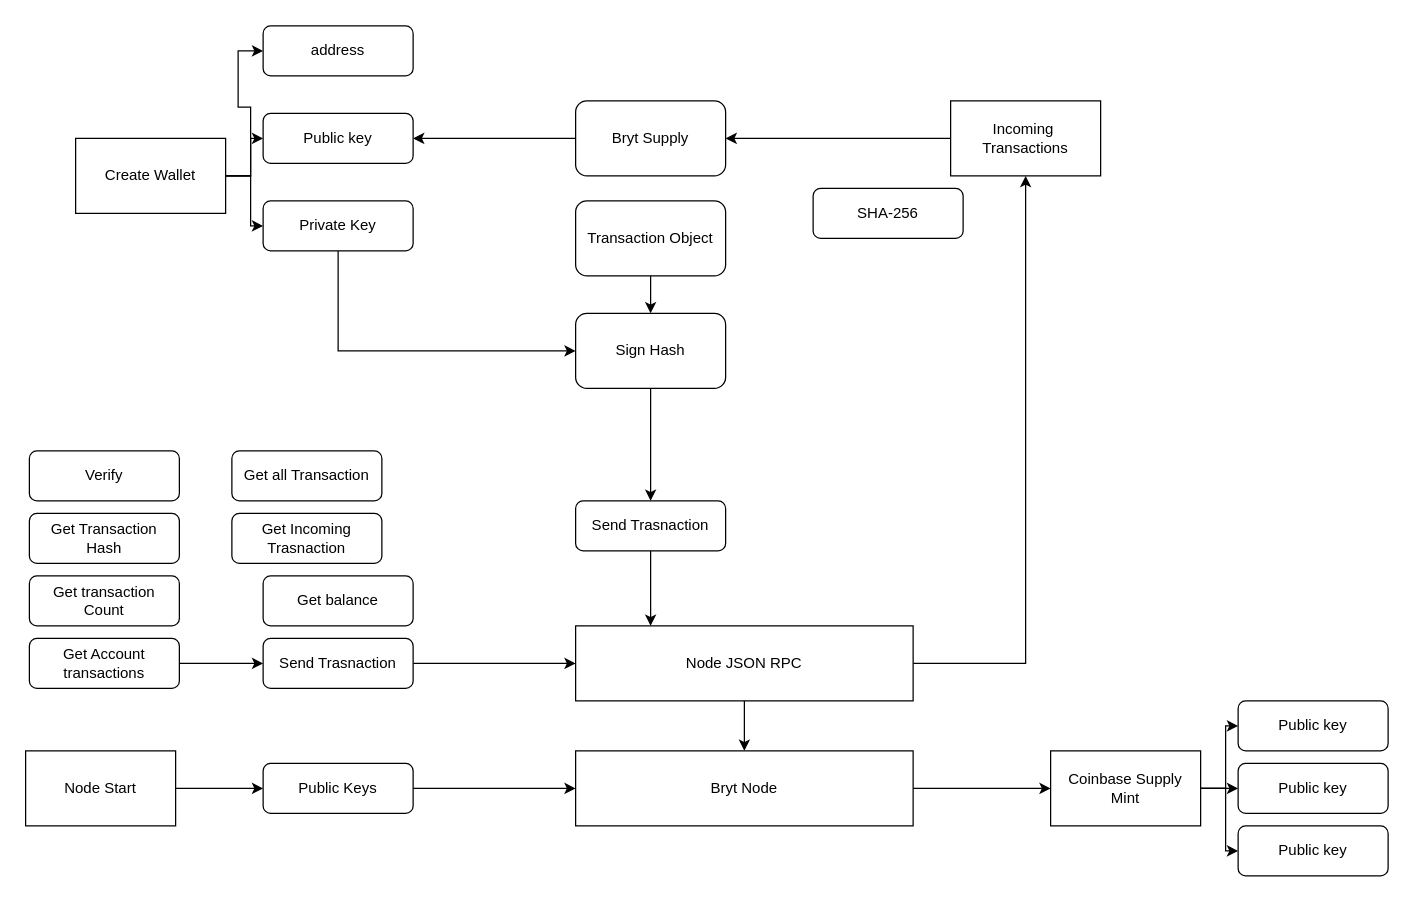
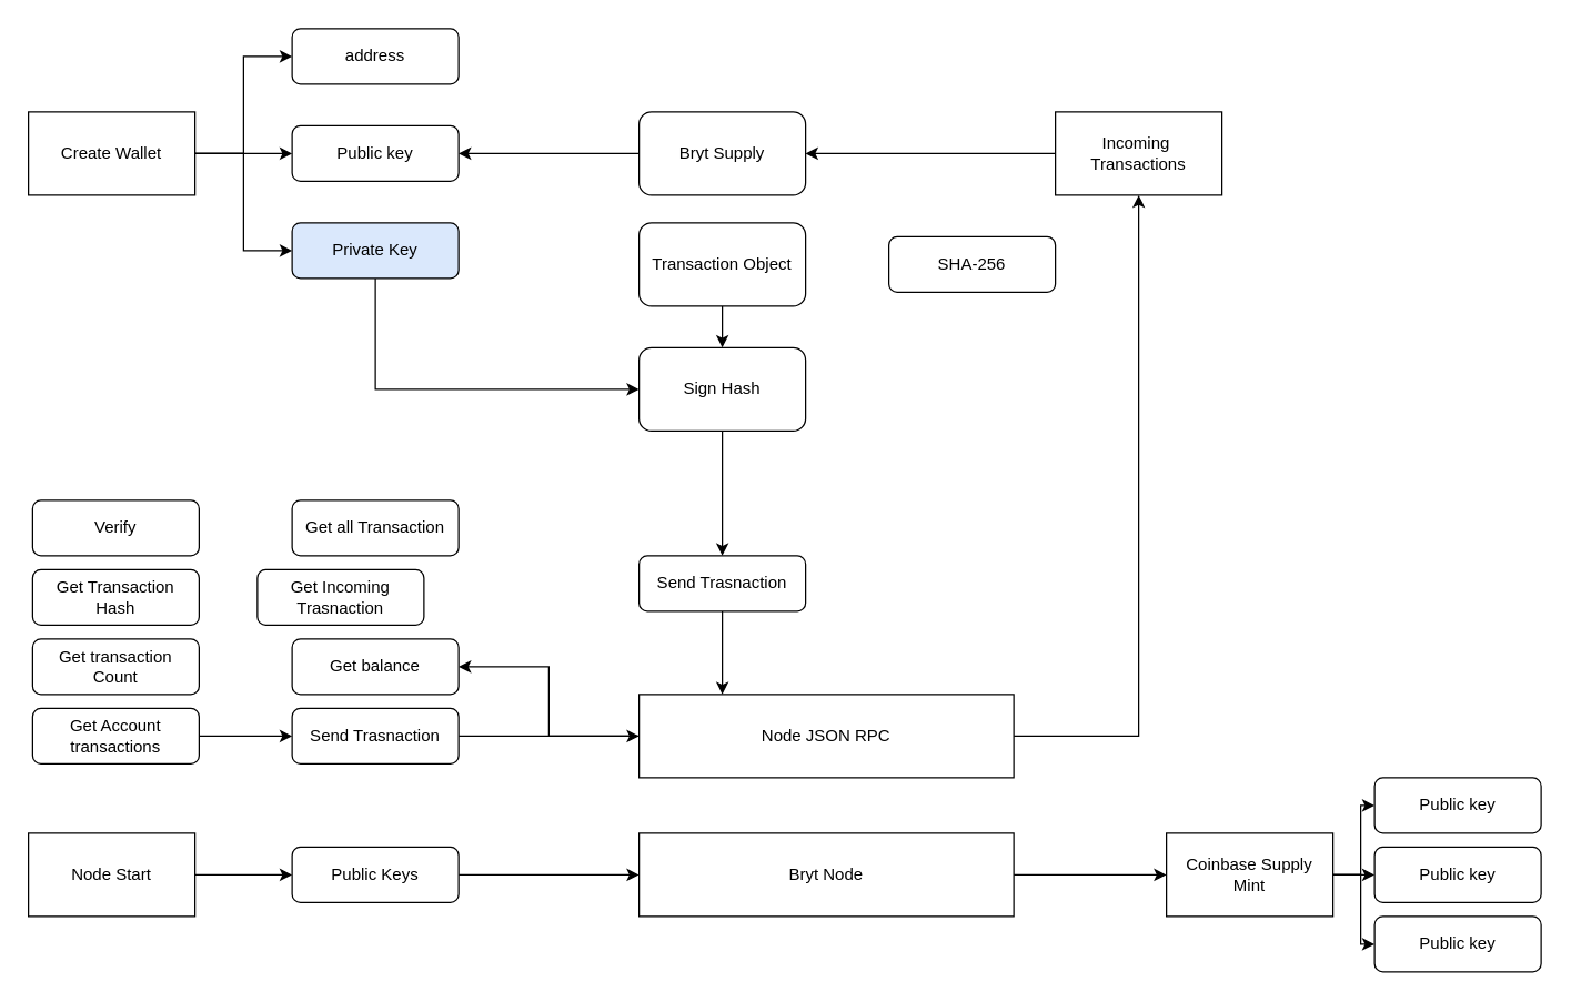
- <mxCell id="5" value="Create Wallet" style="rounded=0;whiteSpace=wrap;html=1;" vertex="1" parent="1"><mxGeometry x="60" y="110" width="120" height="60" as="geometry" /></mxCell>
+ <mxCell id="5" value="Create Wallet" style="rounded=0;whiteSpace=wrap;html=1;" vertex="1" parent="1"><mxGeometry x="20" y="80" width="120" height="60" as="geometry" /></mxCell>
- <mxCell id="44" value="SHA-256" style="rounded=1;whiteSpace=wrap;html=1;" vertex="1" parent="1"><mxGeometry x="650" y="150" width="120" height="40" as="geometry" /></mxCell>
+ <mxCell id="44" value="SHA-256" style="rounded=1;whiteSpace=wrap;html=1;" vertex="1" parent="1"><mxGeometry x="640" y="170" width="120" height="40" as="geometry" /></mxCell>
- <mxCell id="9" value="Private Key" style="rounded=1;whiteSpace=wrap;html=1;" vertex="1" parent="1"><mxGeometry x="210" y="160" width="120" height="40" as="geometry" /></mxCell>
+ <mxCell id="9" value="Private Key" style="rounded=1;whiteSpace=wrap;html=1;fillColor=#dae8fc;" vertex="1" parent="1"><mxGeometry x="210" y="160" width="120" height="40" as="geometry" /></mxCell>
- <mxCell id="33" value="Get all Transaction&lt;span id=&quot;docs-internal-guid-33e7f3e2-7fff-92e4-f55d-1018287147d5&quot;&gt;&lt;/span&gt;" style="rounded=1;whiteSpace=wrap;html=1;" vertex="1" parent="1"><mxGeometry x="185" y="360" width="120" height="40" as="geometry" /></mxCell>
+ <mxCell id="33" value="Get all Transaction&lt;span id=&quot;docs-internal-guid-33e7f3e2-7fff-92e4-f55d-1018287147d5&quot;&gt;&lt;/span&gt;" style="rounded=1;whiteSpace=wrap;html=1;" vertex="1" parent="1"><mxGeometry x="210" y="360" width="120" height="40" as="geometry" /></mxCell>
- <mxCell id="27" value="" style="edgeStyle=orthogonalEdgeStyle;rounded=0;orthogonalLoop=1;jettySize=auto;html=1;" edge="1" parent="1" source="29" target="15"><mxGeometry relative="1" as="geometry" /></mxCell>
+ <mxCell id="27" value="" style="edgeStyle=orthogonalEdgeStyle;rounded=0;orthogonalLoop=1;jettySize=auto;html=1;" edge="1" parent="1" source="29" target="30"><mxGeometry relative="1" as="geometry" /></mxCell>
